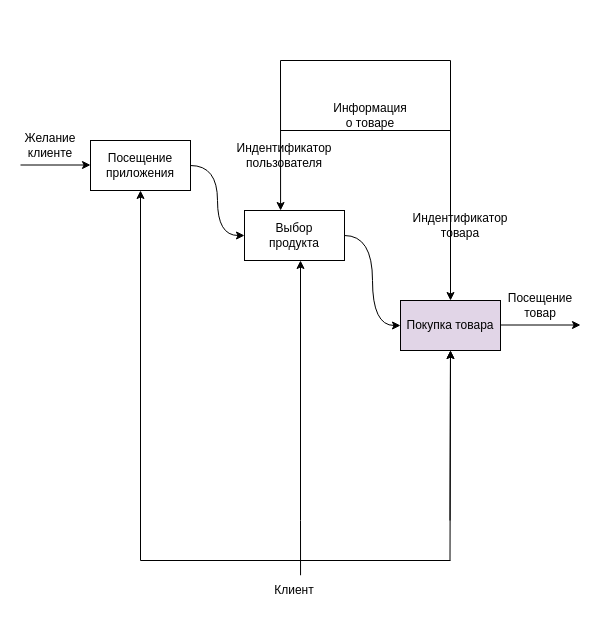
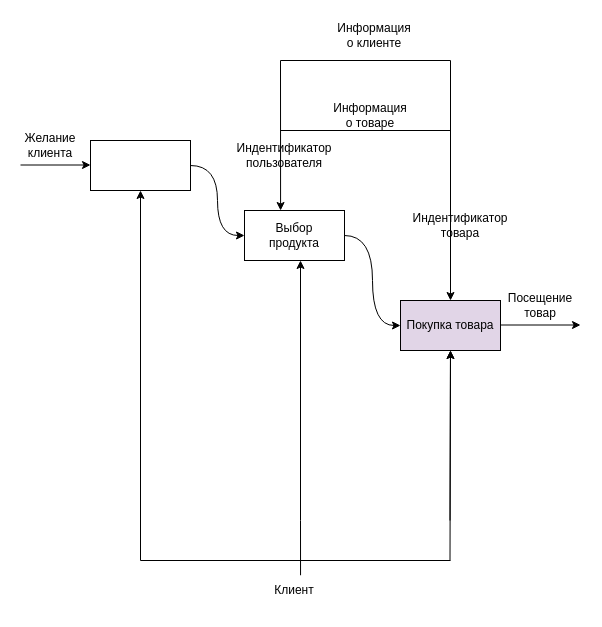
+ <mxCell id="27" value="Информация о клиенте" style="text;html=1;strokeColor=none;fillColor=none;align=center;verticalAlign=middle;whiteSpace=wrap;rounded=0;" parent="1" vertex="1"><mxGeometry x="344" y="20" width="60" height="30" as="geometry" /></mxCell>
- <mxCell id="12" value="Желание клиенте&lt;br&gt;" style="text;html=1;strokeColor=none;fillColor=none;align=center;verticalAlign=middle;whiteSpace=wrap;rounded=0;" parent="1" vertex="1"><mxGeometry x="20" y="130" width="60" height="30" as="geometry" /></mxCell>
+ <mxCell id="12" value="Желание клиента&lt;br&gt;" style="text;html=1;strokeColor=none;fillColor=none;align=center;verticalAlign=middle;whiteSpace=wrap;rounded=0;" parent="1" vertex="1"><mxGeometry x="20" y="130" width="60" height="30" as="geometry" /></mxCell>
- <mxCell id="4" value="Посещение приложения" style="text;html=1;strokeColor=none;fillColor=none;align=center;verticalAlign=middle;whiteSpace=wrap;rounded=0;" parent="1" vertex="1"><mxGeometry x="110" y="150" width="60" height="30" as="geometry" /></mxCell>
